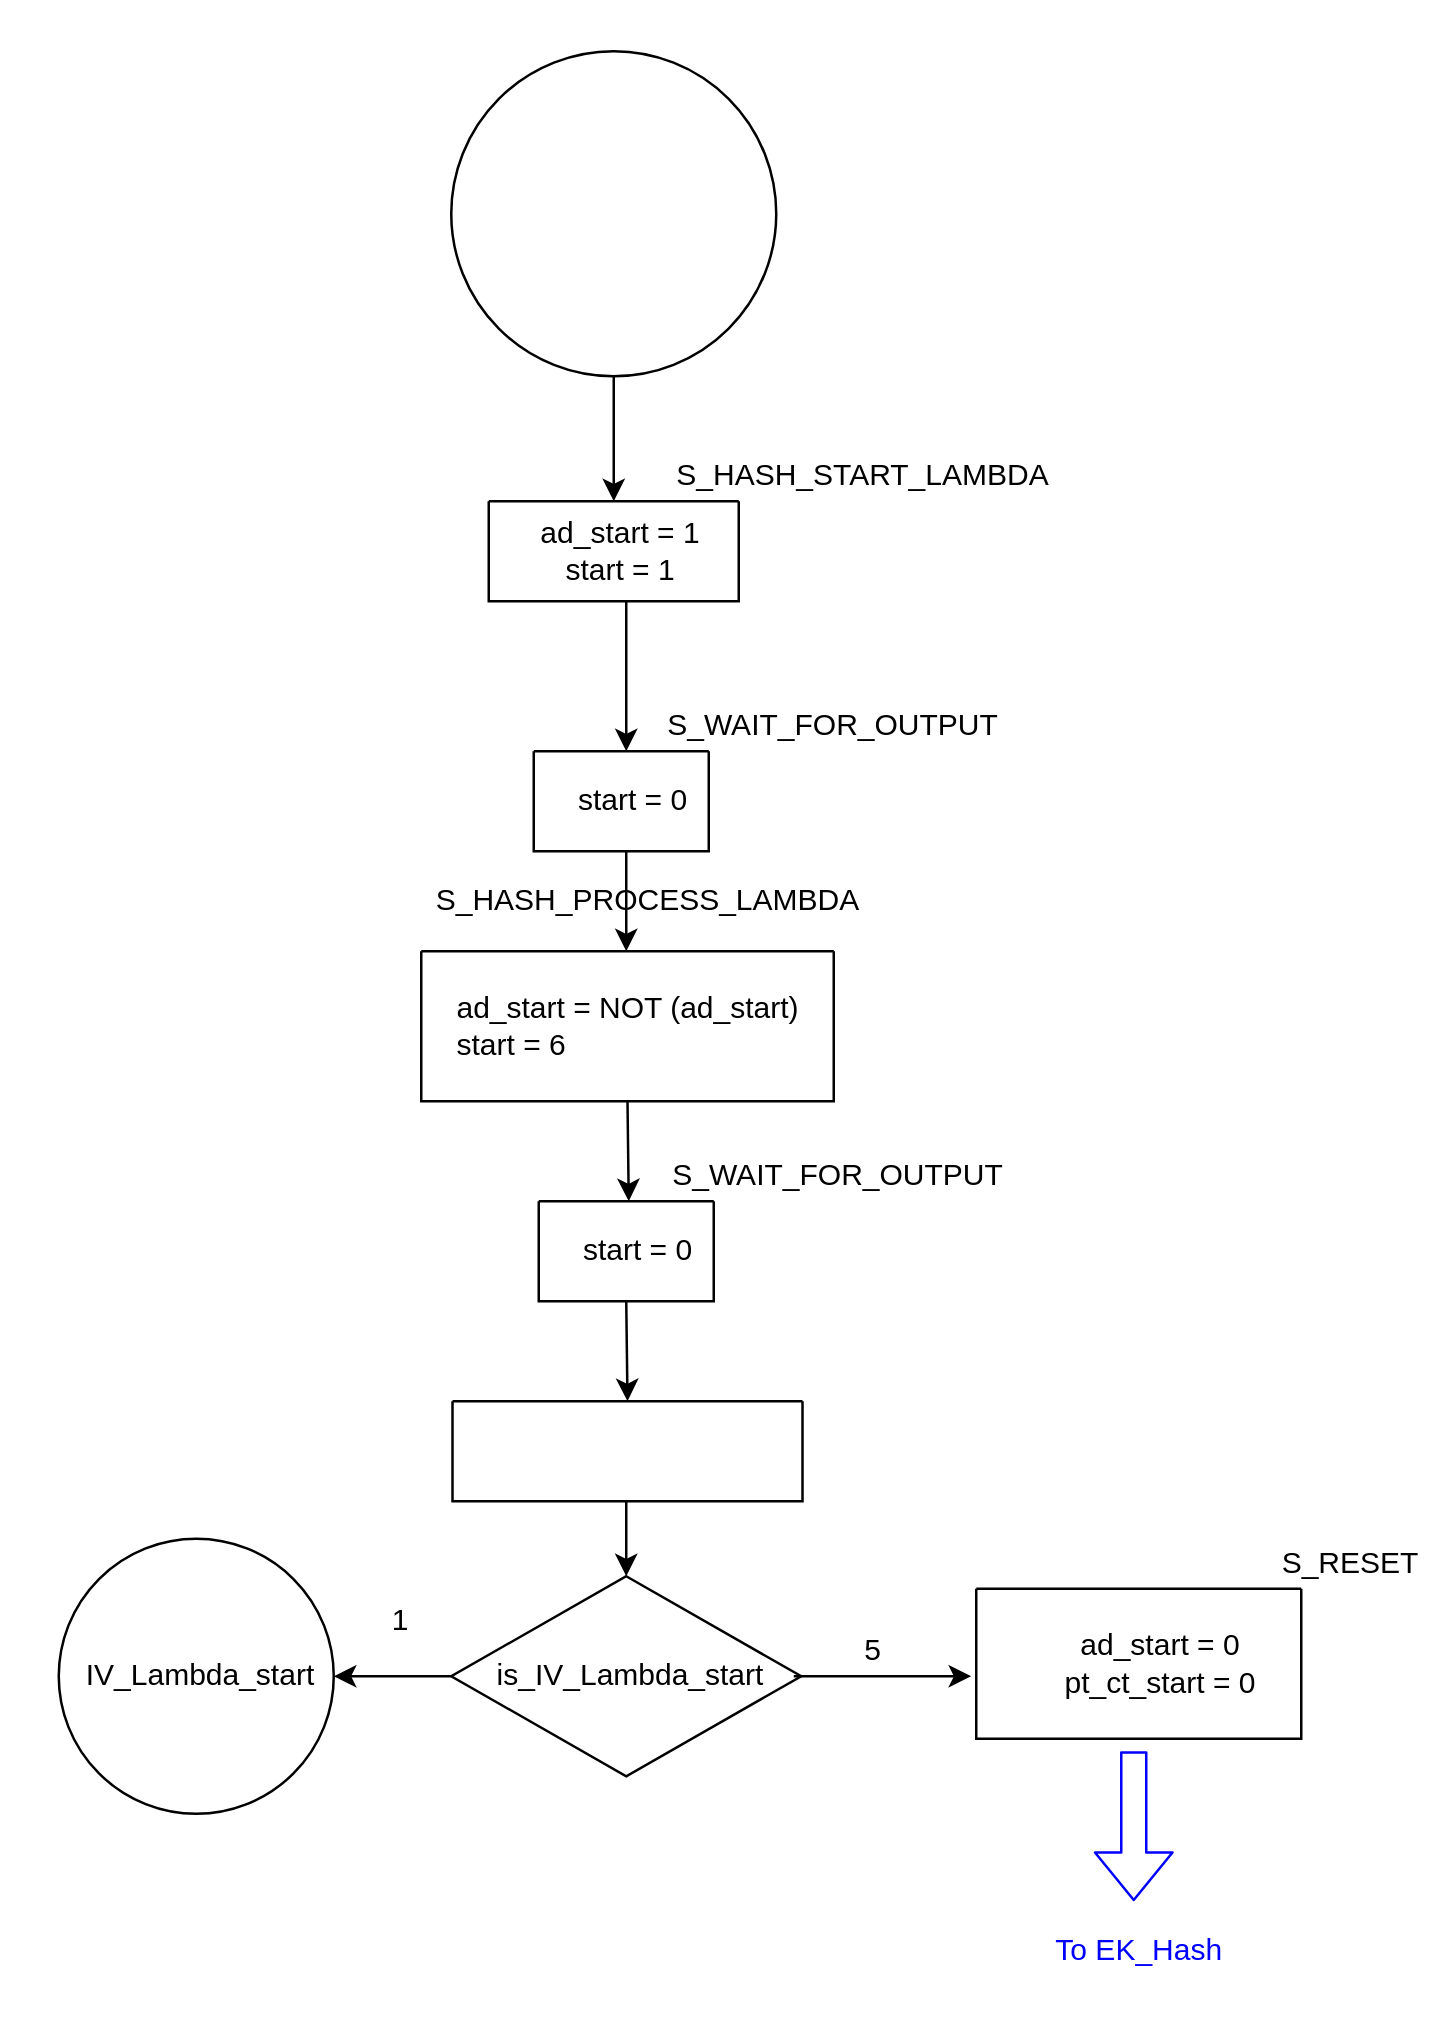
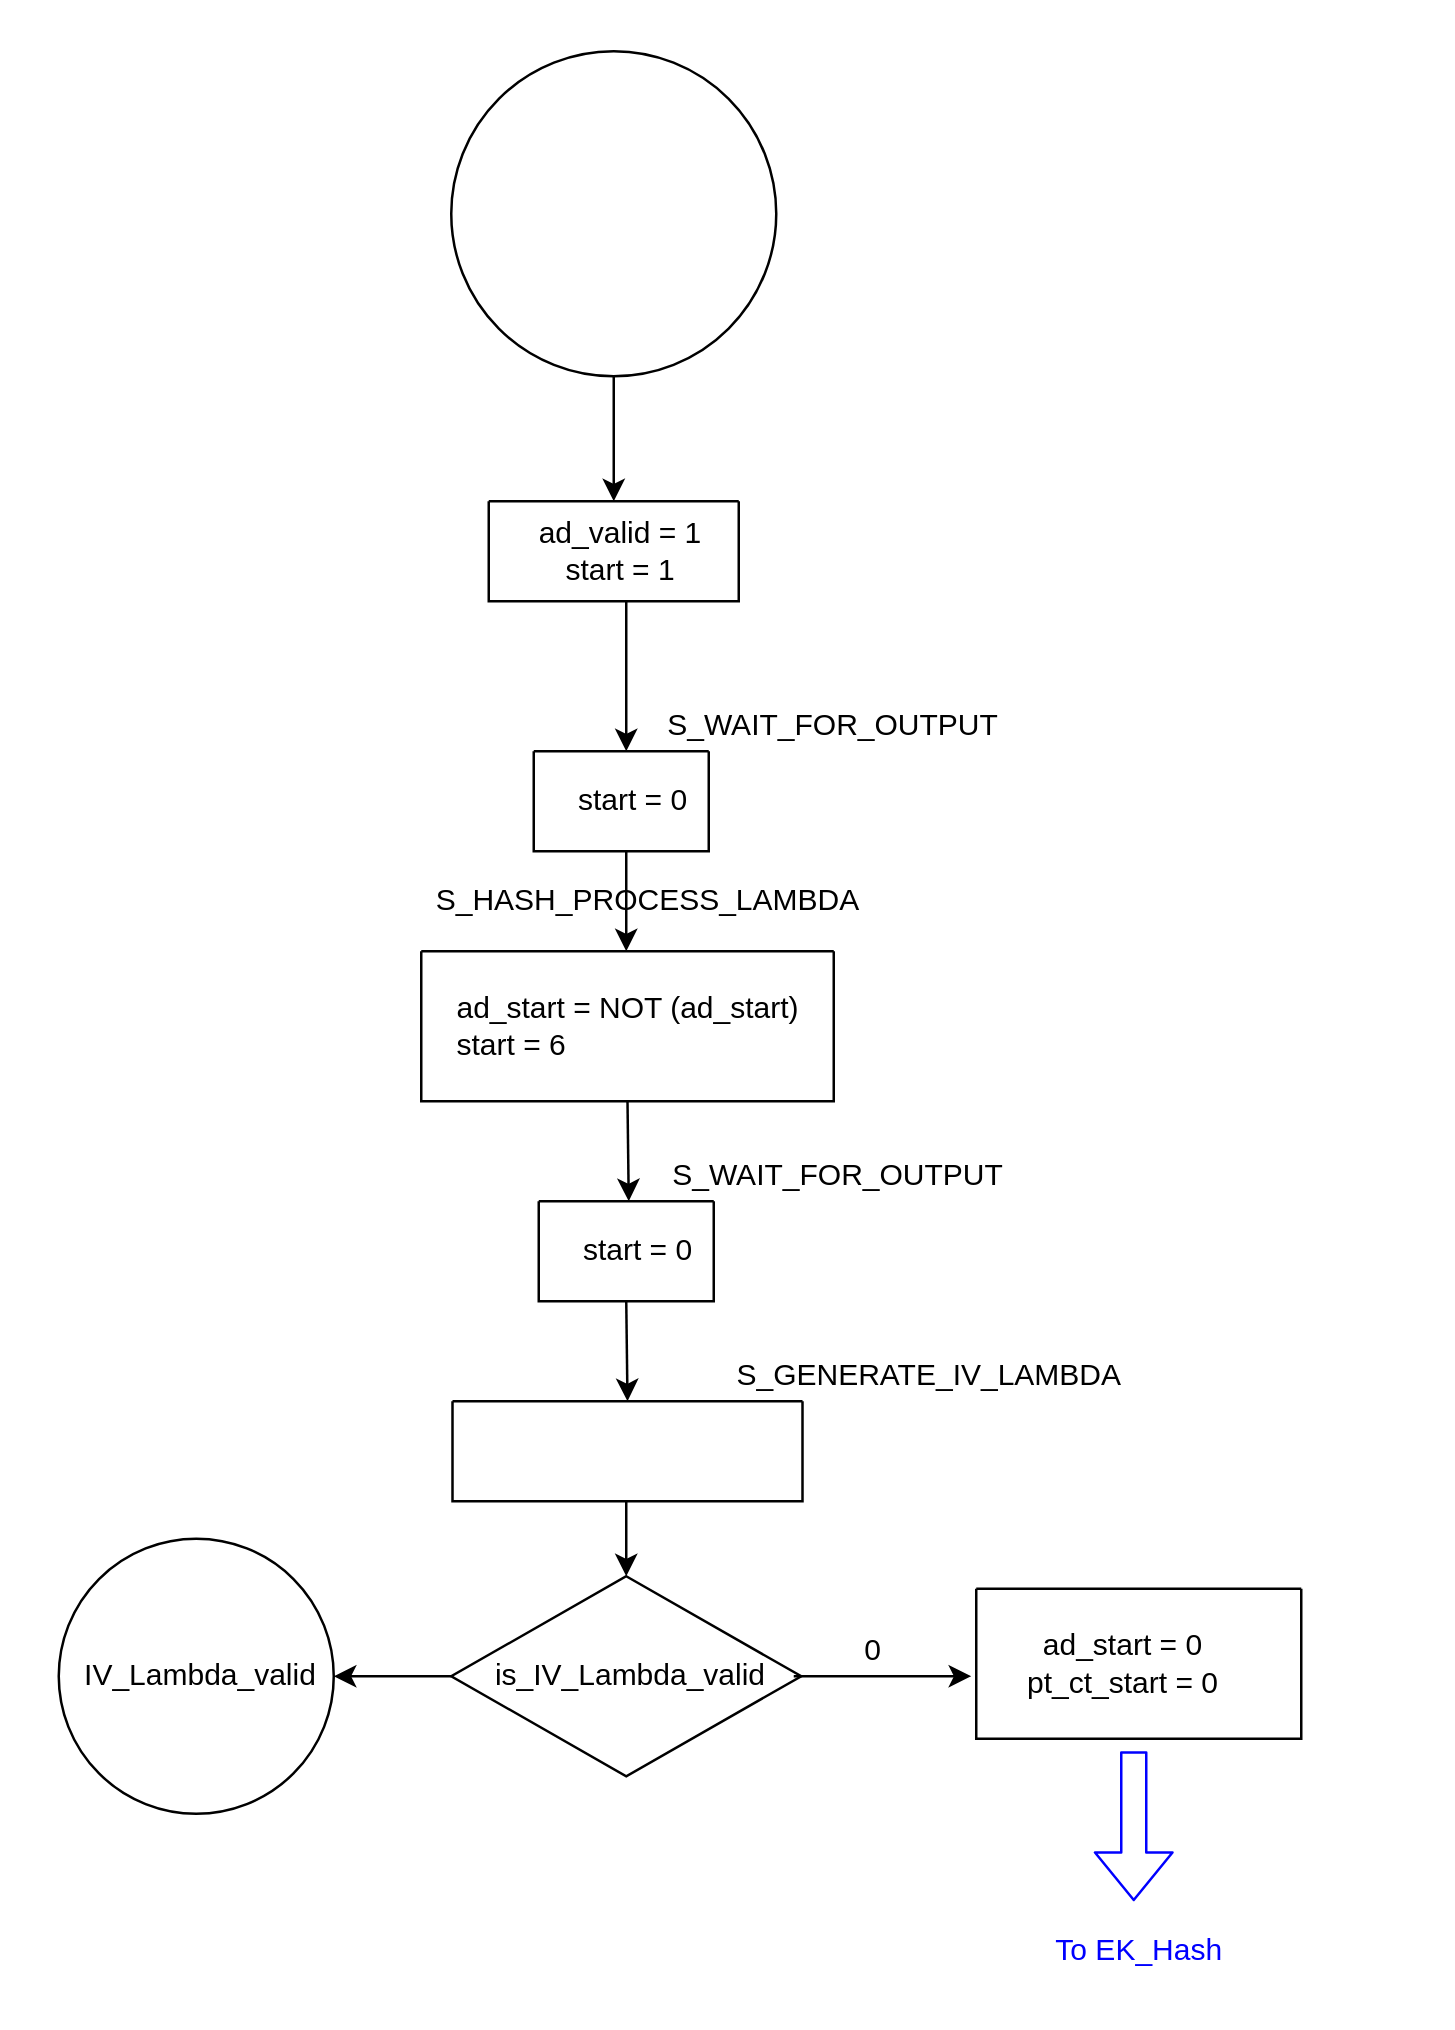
- <mxCell id="5" value="S_HASH_START_LAMBDA" style="text;html=1;strokeColor=none;fillColor=none;align=center;verticalAlign=middle;whiteSpace=wrap;rounded=0;" vertex="1" parent="1"><mxGeometry x="260" y="180" width="170" height="20" as="geometry" /></mxCell>
- <mxCell id="6" value="ad_start = 1&lt;br&gt;start = 1" style="text;html=1;strokeColor=none;fillColor=none;align=center;verticalAlign=middle;whiteSpace=wrap;rounded=0;" vertex="1" parent="1"><mxGeometry x="213" y="210" width="70" height="20" as="geometry" /></mxCell>
+ <mxCell id="6" value="ad_valid = 1&lt;br&gt;start = 1" style="text;html=1;strokeColor=none;fillColor=none;align=center;verticalAlign=middle;whiteSpace=wrap;rounded=0;" vertex="1" parent="1"><mxGeometry x="213" y="210" width="70" height="20" as="geometry" /></mxCell>
+ <mxCell id="20" value="S_GENERATE_IV_LAMBDA" style="text;html=1;strokeColor=none;fillColor=none;align=center;verticalAlign=middle;whiteSpace=wrap;rounded=0;fontColor=#000000;" vertex="1" parent="1"><mxGeometry x="283" y="540" width="177" height="20" as="geometry" /></mxCell>
- <mxCell id="33" value="S_RESET" style="text;html=1;strokeColor=none;fillColor=none;align=center;verticalAlign=middle;whiteSpace=wrap;rounded=0;" vertex="1" parent="1"><mxGeometry x="520" y="615" width="40" height="20" as="geometry" /></mxCell>
- <mxCell id="29" value="1" style="text;html=1;strokeColor=none;fillColor=none;align=center;verticalAlign=middle;whiteSpace=wrap;rounded=0;" vertex="1" parent="1"><mxGeometry x="140" y="638" width="40" height="20" as="geometry" /></mxCell>
- <mxCell id="30" value="5" style="text;html=1;strokeColor=none;fillColor=none;align=center;verticalAlign=middle;whiteSpace=wrap;rounded=0;" vertex="1" parent="1"><mxGeometry x="329" y="650" width="40" height="20" as="geometry" /></mxCell>
+ <mxCell id="30" value="0" style="text;html=1;strokeColor=none;fillColor=none;align=center;verticalAlign=middle;whiteSpace=wrap;rounded=0;" vertex="1" parent="1"><mxGeometry x="329" y="650" width="40" height="20" as="geometry" /></mxCell>
- <mxCell id="32" value="ad_start = 0&lt;br&gt;pt_ct_start = 0" style="text;html=1;strokeColor=none;fillColor=none;align=center;verticalAlign=middle;whiteSpace=wrap;rounded=0;" vertex="1" parent="31"><mxGeometry x="19" y="10" width="110" height="40" as="geometry" /></mxCell>
+ <mxCell id="32" value="ad_start = 0&lt;br&gt;pt_ct_start = 0" style="text;html=1;strokeColor=none;fillColor=none;align=center;verticalAlign=middle;whiteSpace=wrap;rounded=0;" vertex="1" parent="31"><mxGeometry x="4" y="10" width="110" height="40" as="geometry" /></mxCell>
- <mxCell id="27" value="IV_Lambda_start" style="text;html=1;strokeColor=none;fillColor=none;align=center;verticalAlign=middle;whiteSpace=wrap;rounded=0;fontColor=#000000;" vertex="1" parent="1"><mxGeometry x="20" y="660" width="120" height="20" as="geometry" /></mxCell>
+ <mxCell id="27" value="IV_Lambda_valid" style="text;html=1;strokeColor=none;fillColor=none;align=center;verticalAlign=middle;whiteSpace=wrap;rounded=0;fontColor=#000000;" vertex="1" parent="1"><mxGeometry x="20" y="660" width="120" height="20" as="geometry" /></mxCell>
- <mxCell id="22" value="is_IV_Lambda_start" style="text;html=1;strokeColor=none;fillColor=none;align=center;verticalAlign=middle;whiteSpace=wrap;rounded=0;fontColor=#000000;" vertex="1" parent="1"><mxGeometry x="180.5" y="660" width="142" height="20" as="geometry" /></mxCell>
+ <mxCell id="22" value="is_IV_Lambda_valid" style="text;html=1;strokeColor=none;fillColor=none;align=center;verticalAlign=middle;whiteSpace=wrap;rounded=0;fontColor=#000000;" vertex="1" parent="1"><mxGeometry x="180.5" y="660" width="142" height="20" as="geometry" /></mxCell>
